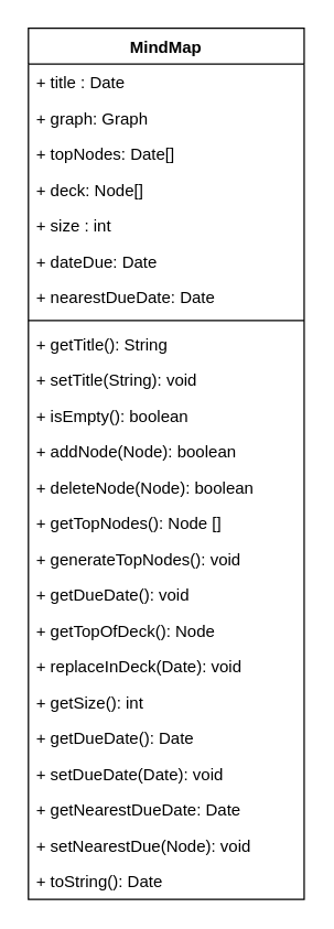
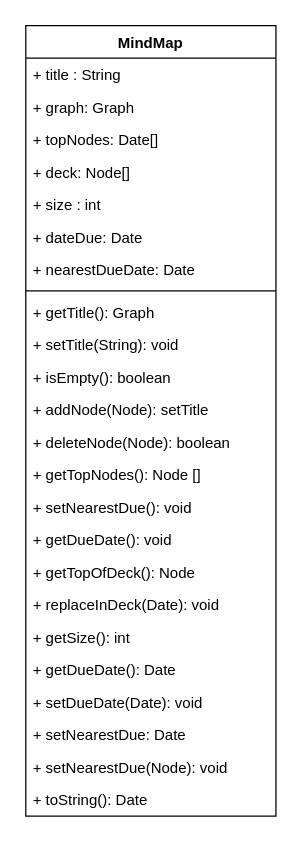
- <mxCell id="3" value="+ title : Date" style="text;strokeColor=none;fillColor=none;align=left;verticalAlign=top;spacingLeft=4;spacingRight=4;overflow=hidden;rotatable=0;points=[[0,0.5],[1,0.5]];portConstraint=eastwest;" parent="2" vertex="1"><mxGeometry y="26" width="200" height="26" as="geometry" /></mxCell>
+ <mxCell id="3" value="+ title : String" style="text;strokeColor=none;fillColor=none;align=left;verticalAlign=top;spacingLeft=4;spacingRight=4;overflow=hidden;rotatable=0;points=[[0,0.5],[1,0.5]];portConstraint=eastwest;" parent="2" vertex="1"><mxGeometry y="26" width="200" height="26" as="geometry" /></mxCell>
- <mxCell id="11" value="+ getTitle(): String" style="text;strokeColor=none;fillColor=none;align=left;verticalAlign=top;spacingLeft=4;spacingRight=4;overflow=hidden;rotatable=0;points=[[0,0.5],[1,0.5]];portConstraint=eastwest;" parent="2" vertex="1"><mxGeometry y="216" width="200" height="26" as="geometry" /></mxCell>
+ <mxCell id="11" value="+ getTitle(): Graph" style="text;strokeColor=none;fillColor=none;align=left;verticalAlign=top;spacingLeft=4;spacingRight=4;overflow=hidden;rotatable=0;points=[[0,0.5],[1,0.5]];portConstraint=eastwest;" parent="2" vertex="1"><mxGeometry y="216" width="200" height="26" as="geometry" /></mxCell>
- <mxCell id="14" value="+ addNode(Node): boolean" style="text;strokeColor=none;fillColor=none;align=left;verticalAlign=top;spacingLeft=4;spacingRight=4;overflow=hidden;rotatable=0;points=[[0,0.5],[1,0.5]];portConstraint=eastwest;" parent="2" vertex="1"><mxGeometry y="294" width="200" height="26" as="geometry" /></mxCell>
+ <mxCell id="14" value="+ addNode(Node): setTitle" style="text;strokeColor=none;fillColor=none;align=left;verticalAlign=top;spacingLeft=4;spacingRight=4;overflow=hidden;rotatable=0;points=[[0,0.5],[1,0.5]];portConstraint=eastwest;" parent="2" vertex="1"><mxGeometry y="294" width="200" height="26" as="geometry" /></mxCell>
- <mxCell id="17" value="+ generateTopNodes(): void" style="text;strokeColor=none;fillColor=none;align=left;verticalAlign=top;spacingLeft=4;spacingRight=4;overflow=hidden;rotatable=0;points=[[0,0.5],[1,0.5]];portConstraint=eastwest;" parent="2" vertex="1"><mxGeometry y="372" width="200" height="26" as="geometry" /></mxCell>
+ <mxCell id="17" value="+ setNearestDue(): void" style="text;strokeColor=none;fillColor=none;align=left;verticalAlign=top;spacingLeft=4;spacingRight=4;overflow=hidden;rotatable=0;points=[[0,0.5],[1,0.5]];portConstraint=eastwest;" parent="2" vertex="1"><mxGeometry y="372" width="200" height="26" as="geometry" /></mxCell>
- <mxCell id="24" value="+ getNearestDueDate: Date" style="text;strokeColor=none;fillColor=none;align=left;verticalAlign=top;spacingLeft=4;spacingRight=4;overflow=hidden;rotatable=0;points=[[0,0.5],[1,0.5]];portConstraint=eastwest;" parent="2" vertex="1"><mxGeometry y="554" width="200" height="26" as="geometry" /></mxCell>
+ <mxCell id="24" value="+ setNearestDue: Date" style="text;strokeColor=none;fillColor=none;align=left;verticalAlign=top;spacingLeft=4;spacingRight=4;overflow=hidden;rotatable=0;points=[[0,0.5],[1,0.5]];portConstraint=eastwest;" parent="2" vertex="1"><mxGeometry y="554" width="200" height="26" as="geometry" /></mxCell>
